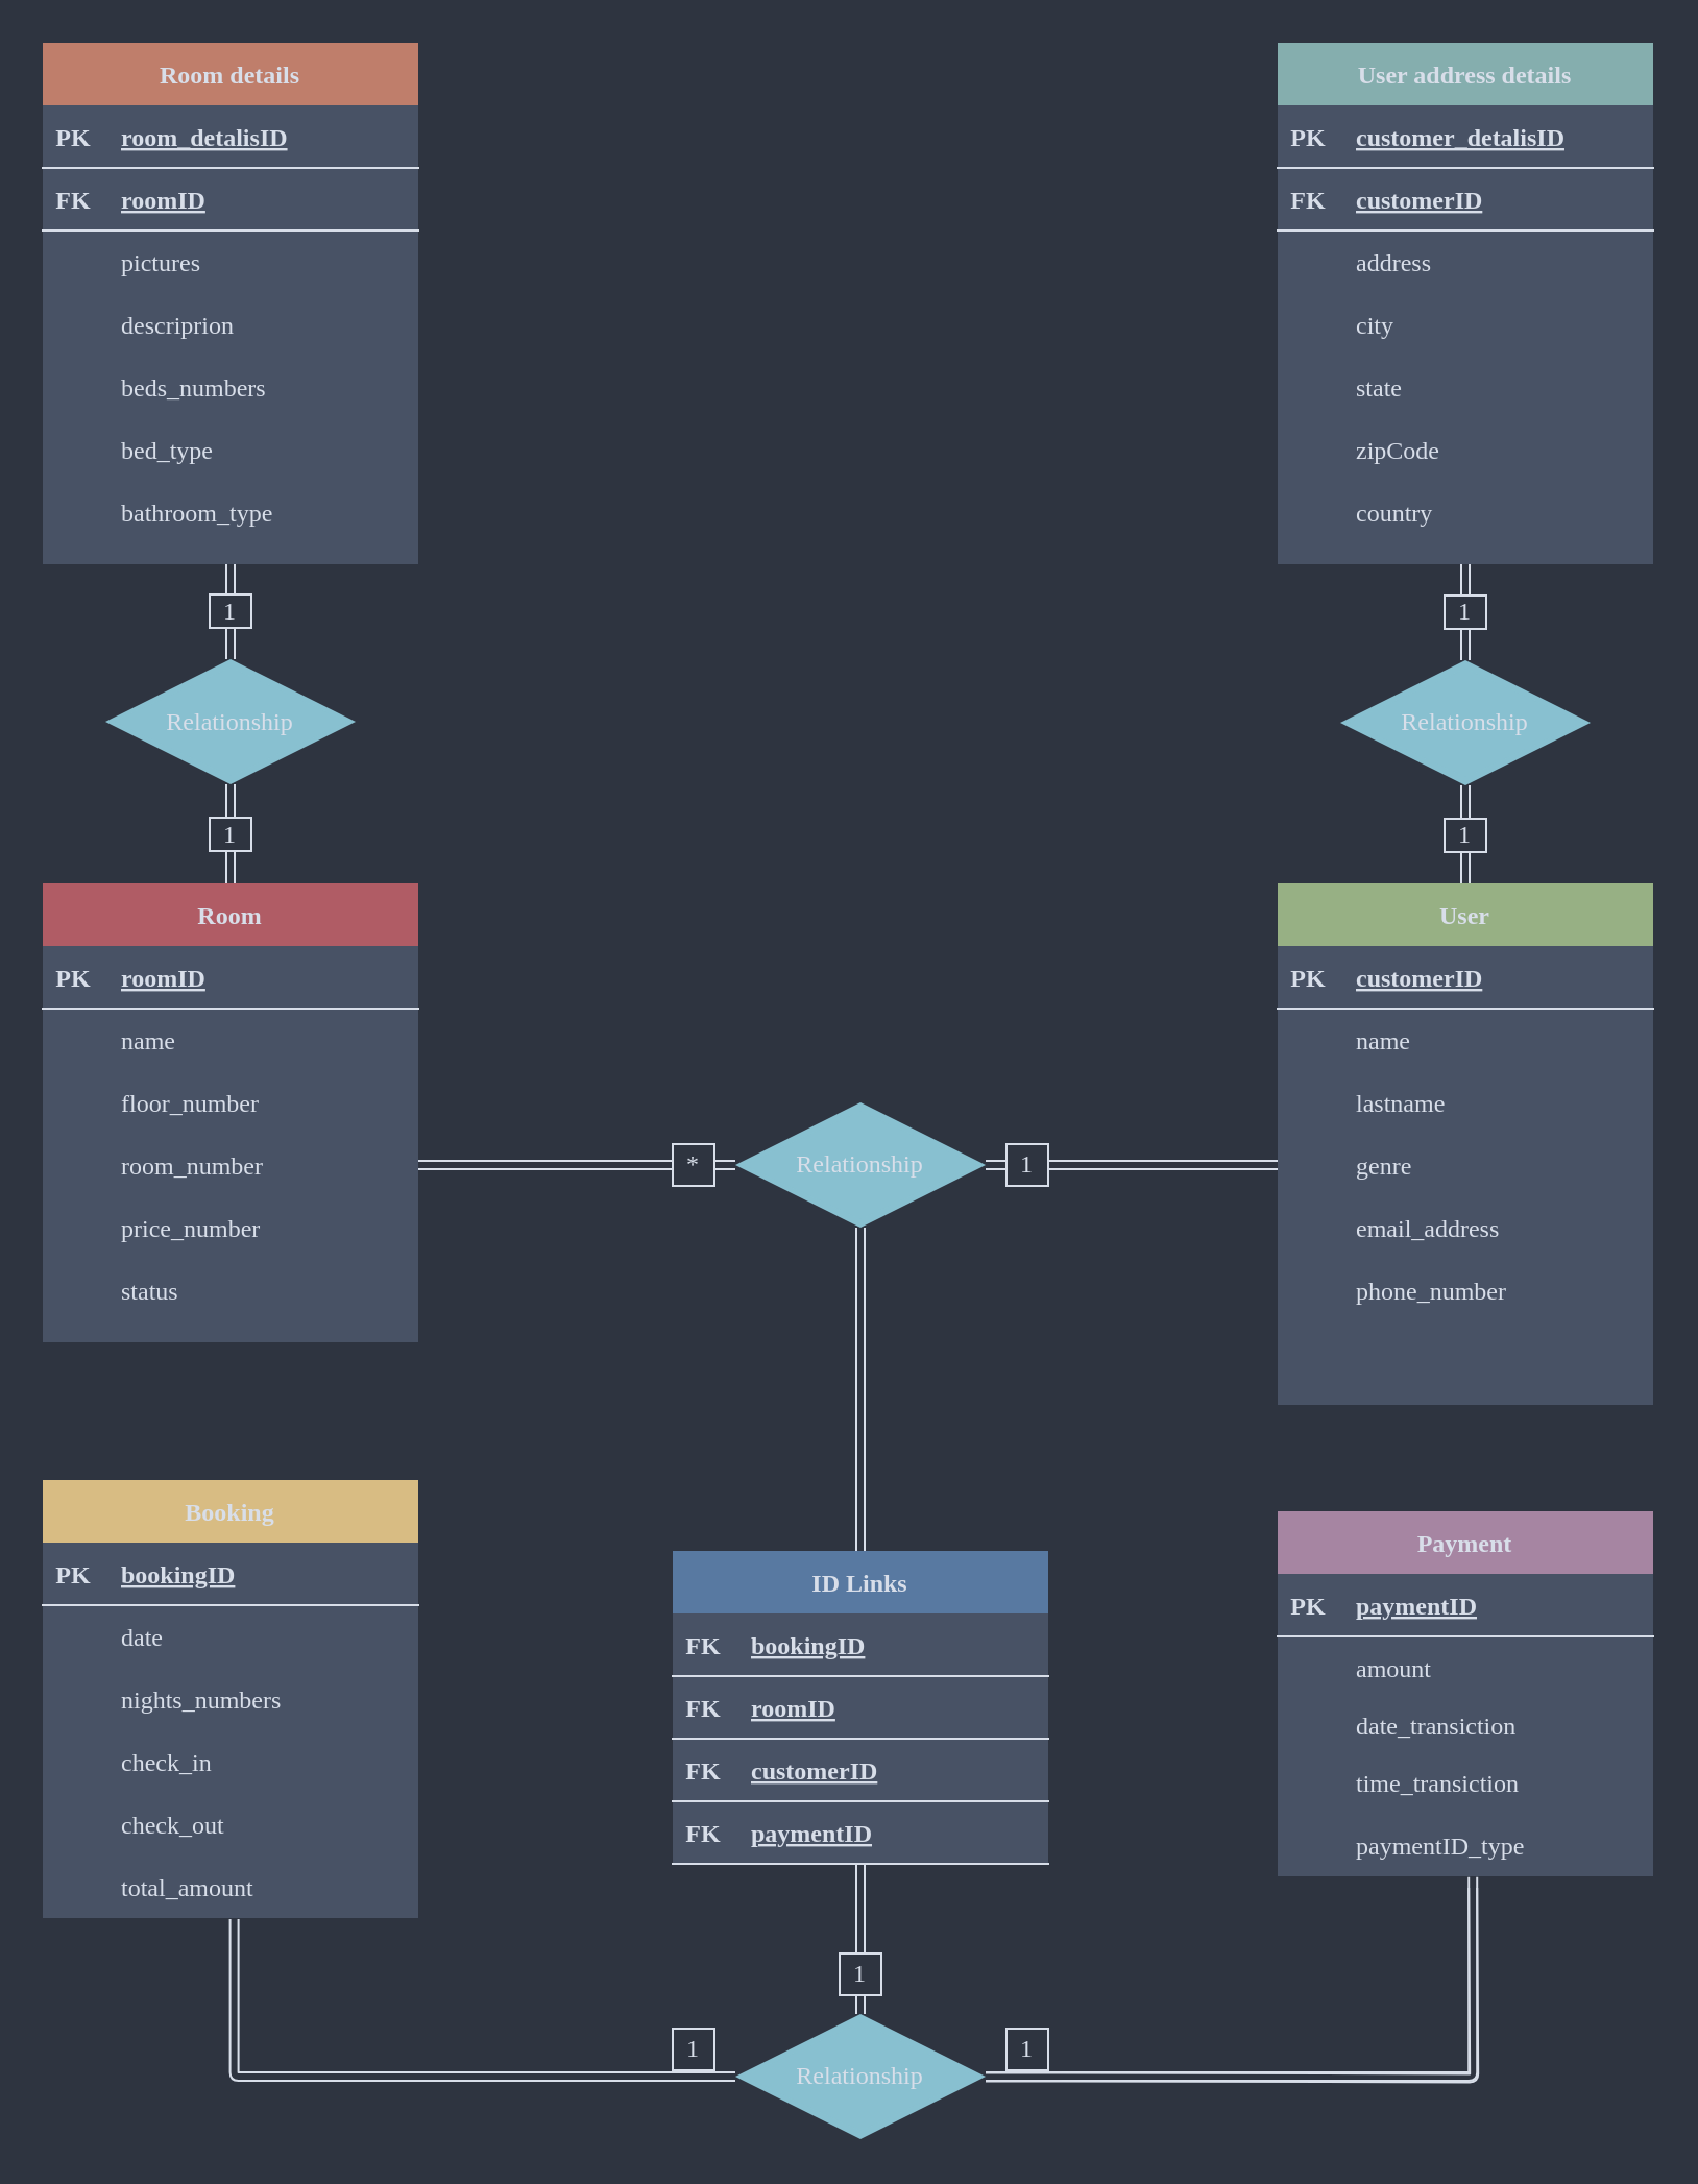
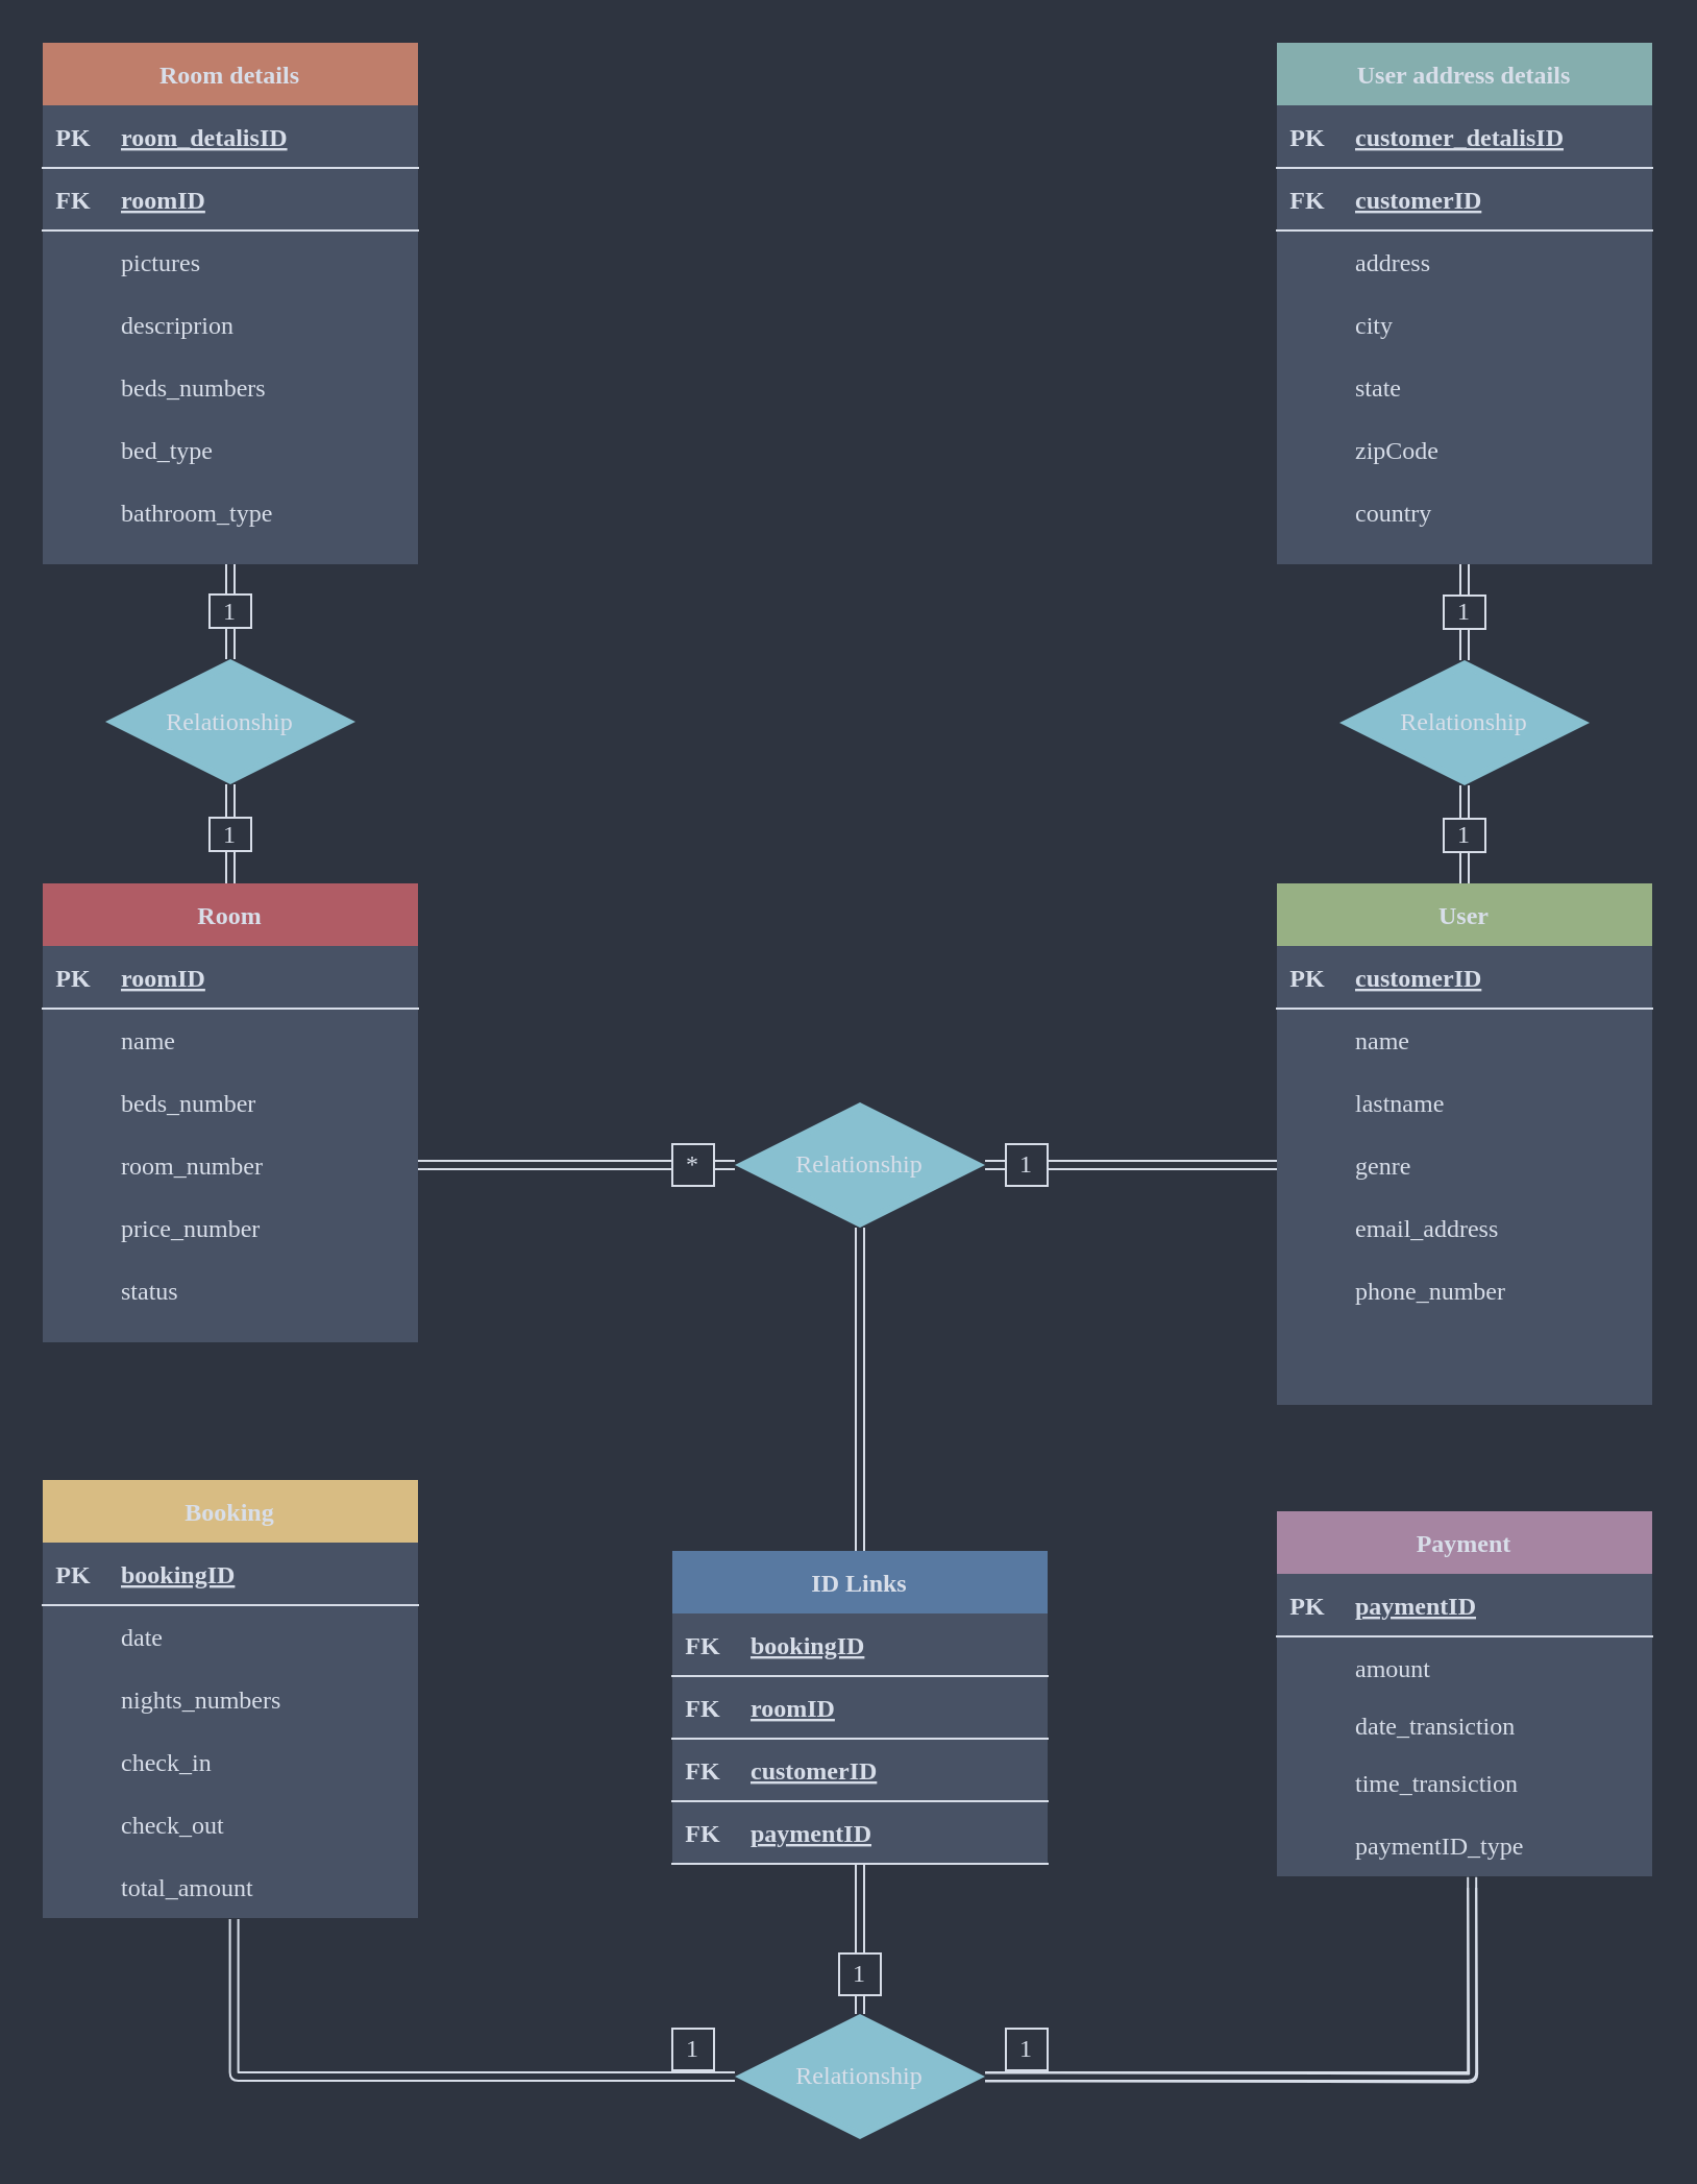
- <mxCell id="12" value="floor_number" style="shape=partialRectangle;connectable=0;fillColor=none;top=0;left=0;bottom=0;right=0;align=left;spacingLeft=6;overflow=hidden;fontFamily=Lucida Console;fontColor=#D8DEE9;strokeColor=#D8DEE9;" parent="10" vertex="1"><mxGeometry x="30" width="150" height="30" as="geometry" /></mxCell>
+ <mxCell id="12" value="beds_number" style="shape=partialRectangle;connectable=0;fillColor=none;top=0;left=0;bottom=0;right=0;align=left;spacingLeft=6;overflow=hidden;fontFamily=Lucida Console;fontColor=#D8DEE9;strokeColor=#D8DEE9;" parent="10" vertex="1"><mxGeometry x="30" width="150" height="30" as="geometry" /></mxCell>
